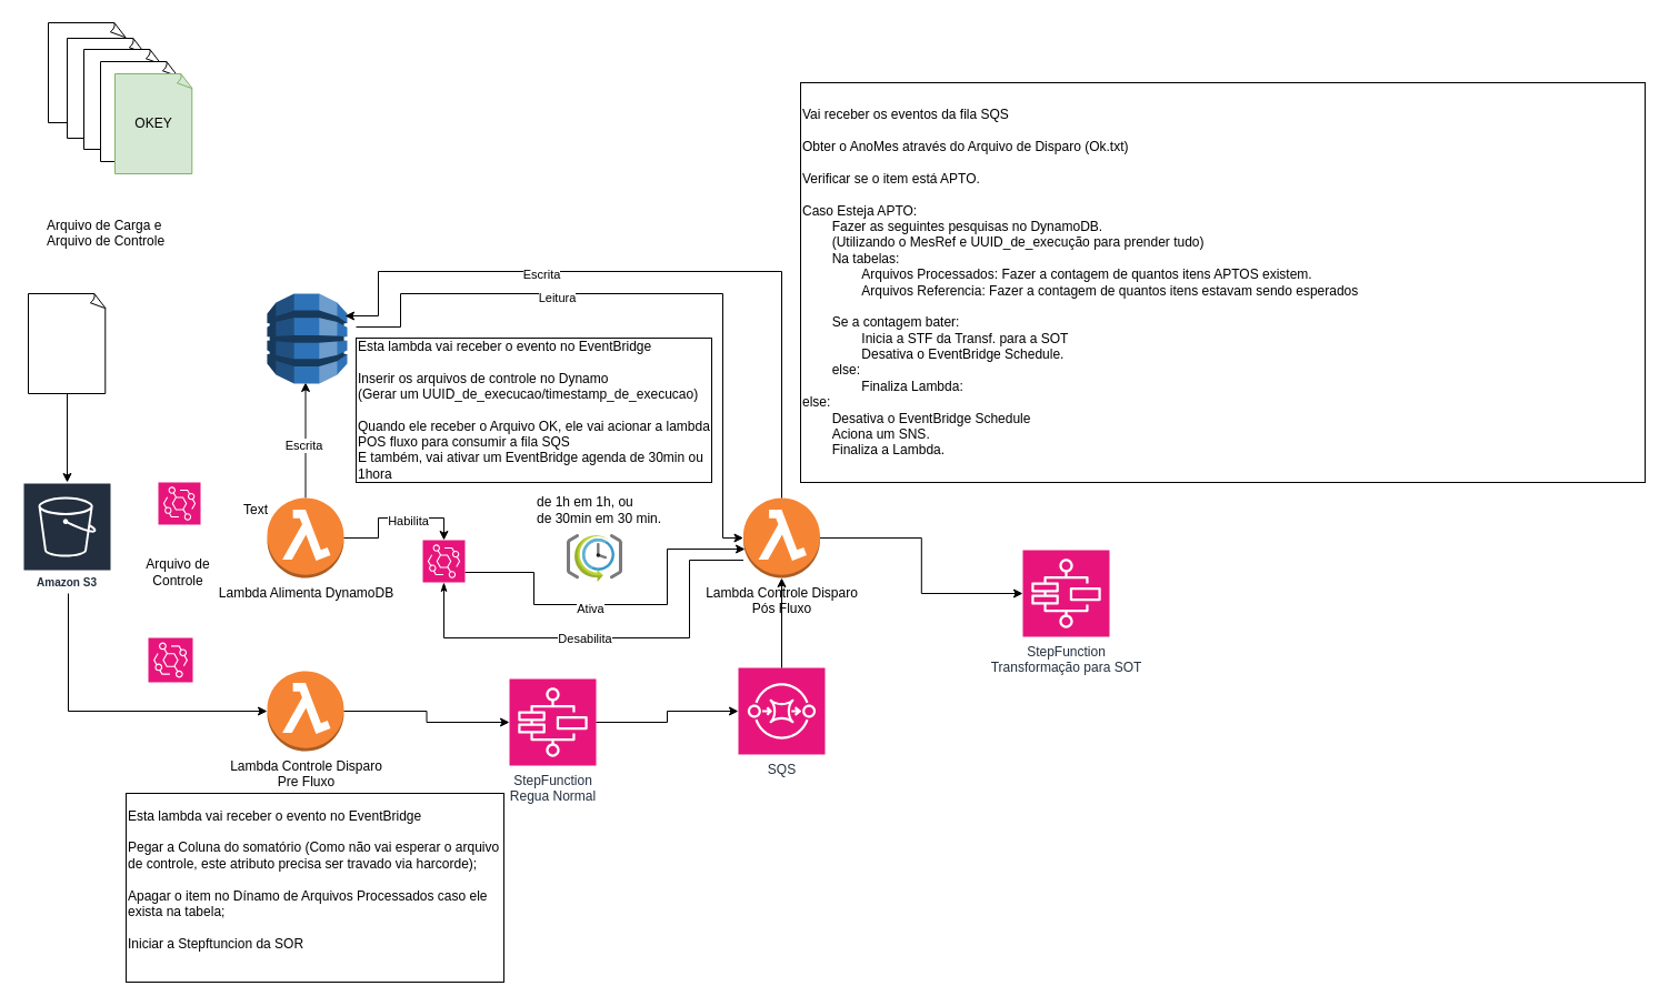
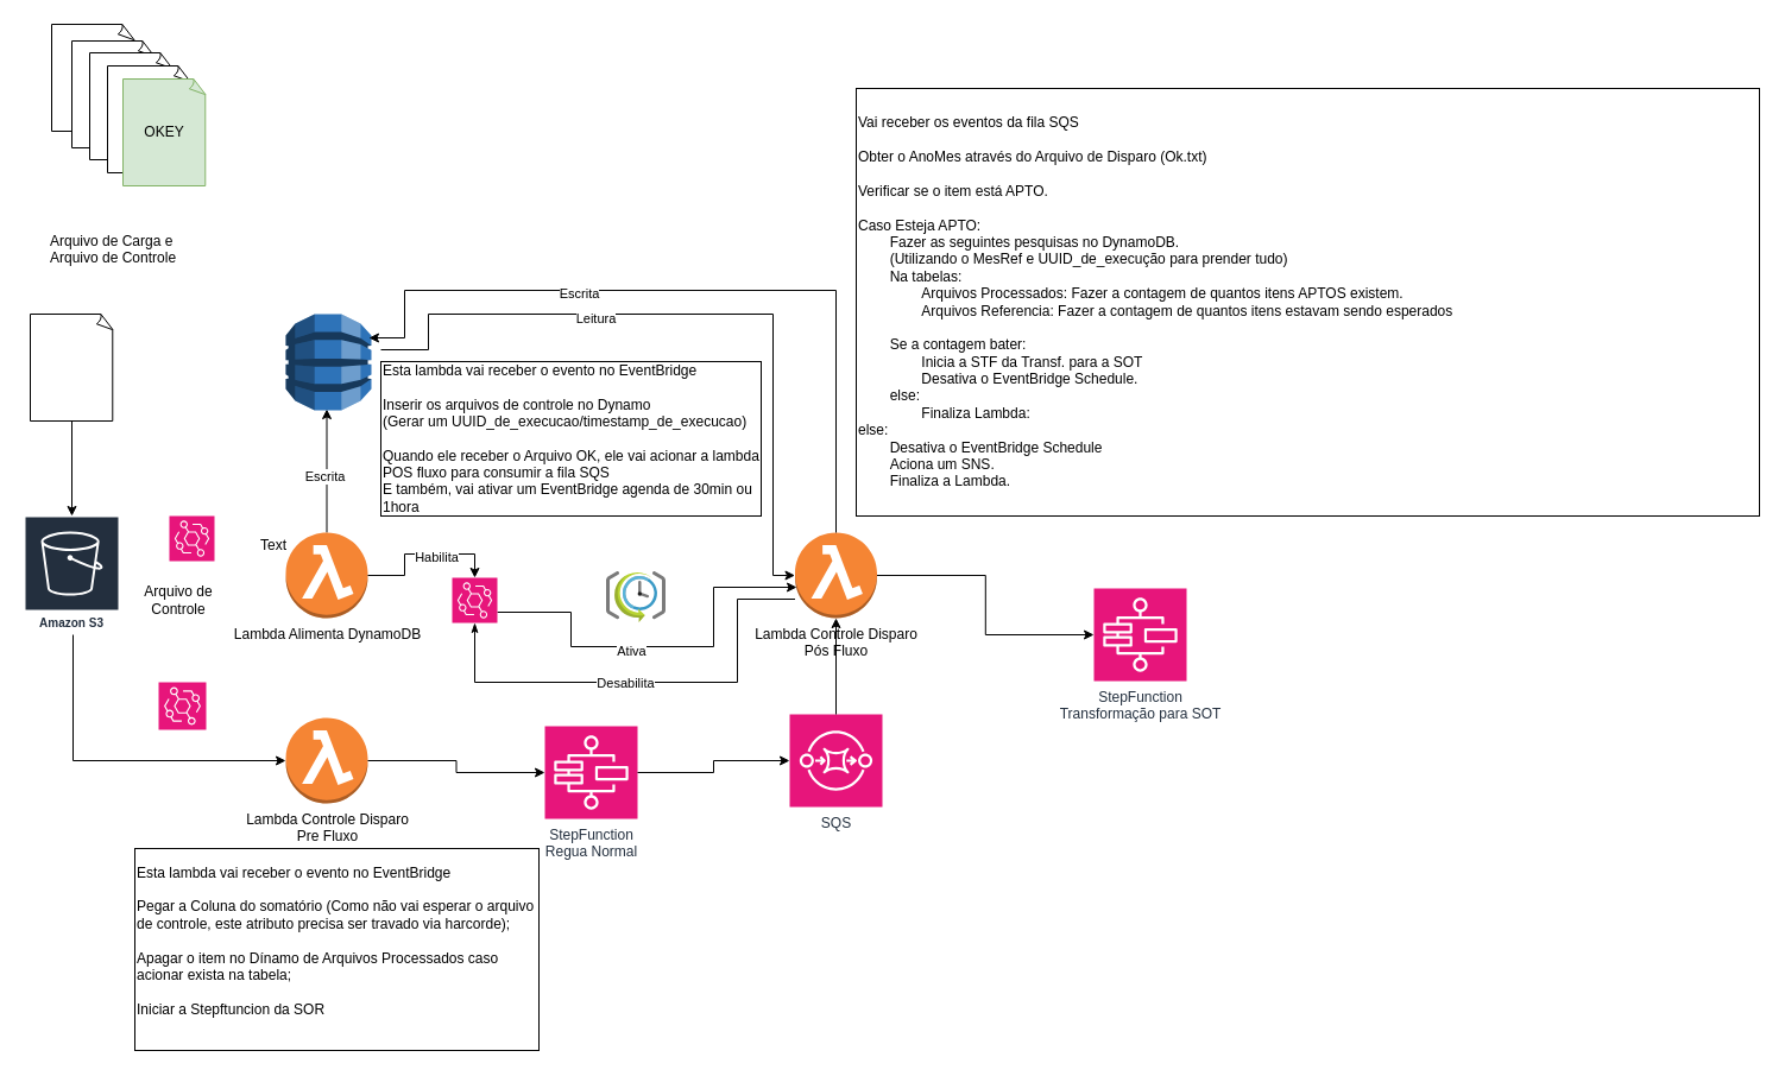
- <mxCell id="42" value="de 1h em 1h, ou&lt;br&gt;de 30min em 30 min." style="text;html=1;strokeColor=none;fillColor=none;align=left;verticalAlign=middle;whiteSpace=wrap;rounded=0;" vertex="1" parent="1"><mxGeometry x="480.5" y="439" width="188" height="40" as="geometry" /></mxCell>
- <mxCell id="17" value="Arquivo de Controle" style="text;html=1;strokeColor=none;fillColor=none;align=center;verticalAlign=middle;whiteSpace=wrap;rounded=0;" parent="1" vertex="1"><mxGeometry x="130" y="500" width="60" height="30" as="geometry" /></mxCell>
+ <mxCell id="17" value="Arquivo de Controle" style="text;html=1;strokeColor=none;fillColor=none;align=center;verticalAlign=middle;whiteSpace=wrap;rounded=0;" parent="1" vertex="1"><mxGeometry x="120" y="490" width="60" height="30" as="geometry" /></mxCell>
- <mxCell id="32" value="&lt;div&gt;Esta lambda vai receber o evento no EventBridge&lt;br&gt;&lt;br&gt;&lt;/div&gt;&lt;div&gt;Pegar a Coluna do somatório (Como não vai esperar o arquivo de controle, este atributo precisa ser travado via harcorde);&lt;br&gt;&lt;br&gt;&lt;/div&gt;&lt;div&gt;Apagar o item no Dínamo de Arquivos Processados caso ele exista na tabela;&lt;br&gt;&lt;br&gt;&lt;/div&gt;&lt;div&gt;Iniciar a Stepftuncion da SOR&lt;/div&gt;&lt;div&gt;&lt;br&gt;&lt;/div&gt;" style="text;html=1;strokeColor=default;fillColor=none;align=left;verticalAlign=middle;whiteSpace=wrap;rounded=0;" parent="1" vertex="1"><mxGeometry x="113" y="714" width="340" height="170" as="geometry" /></mxCell>
+ <mxCell id="32" value="&lt;div&gt;Esta lambda vai receber o evento no EventBridge&lt;br&gt;&lt;br&gt;&lt;/div&gt;&lt;div&gt;Pegar a Coluna do somatório (Como não vai esperar o arquivo de controle, este atributo precisa ser travado via harcorde);&lt;br&gt;&lt;br&gt;&lt;/div&gt;&lt;div&gt;Apagar o item no Dínamo de Arquivos Processados caso acionar exista na tabela;&lt;br&gt;&lt;br&gt;&lt;/div&gt;&lt;div&gt;Iniciar a Stepftuncion da SOR&lt;/div&gt;&lt;div&gt;&lt;br&gt;&lt;/div&gt;" style="text;html=1;strokeColor=default;fillColor=none;align=left;verticalAlign=middle;whiteSpace=wrap;rounded=0;" parent="1" vertex="1"><mxGeometry x="113" y="714" width="340" height="170" as="geometry" /></mxCell>
